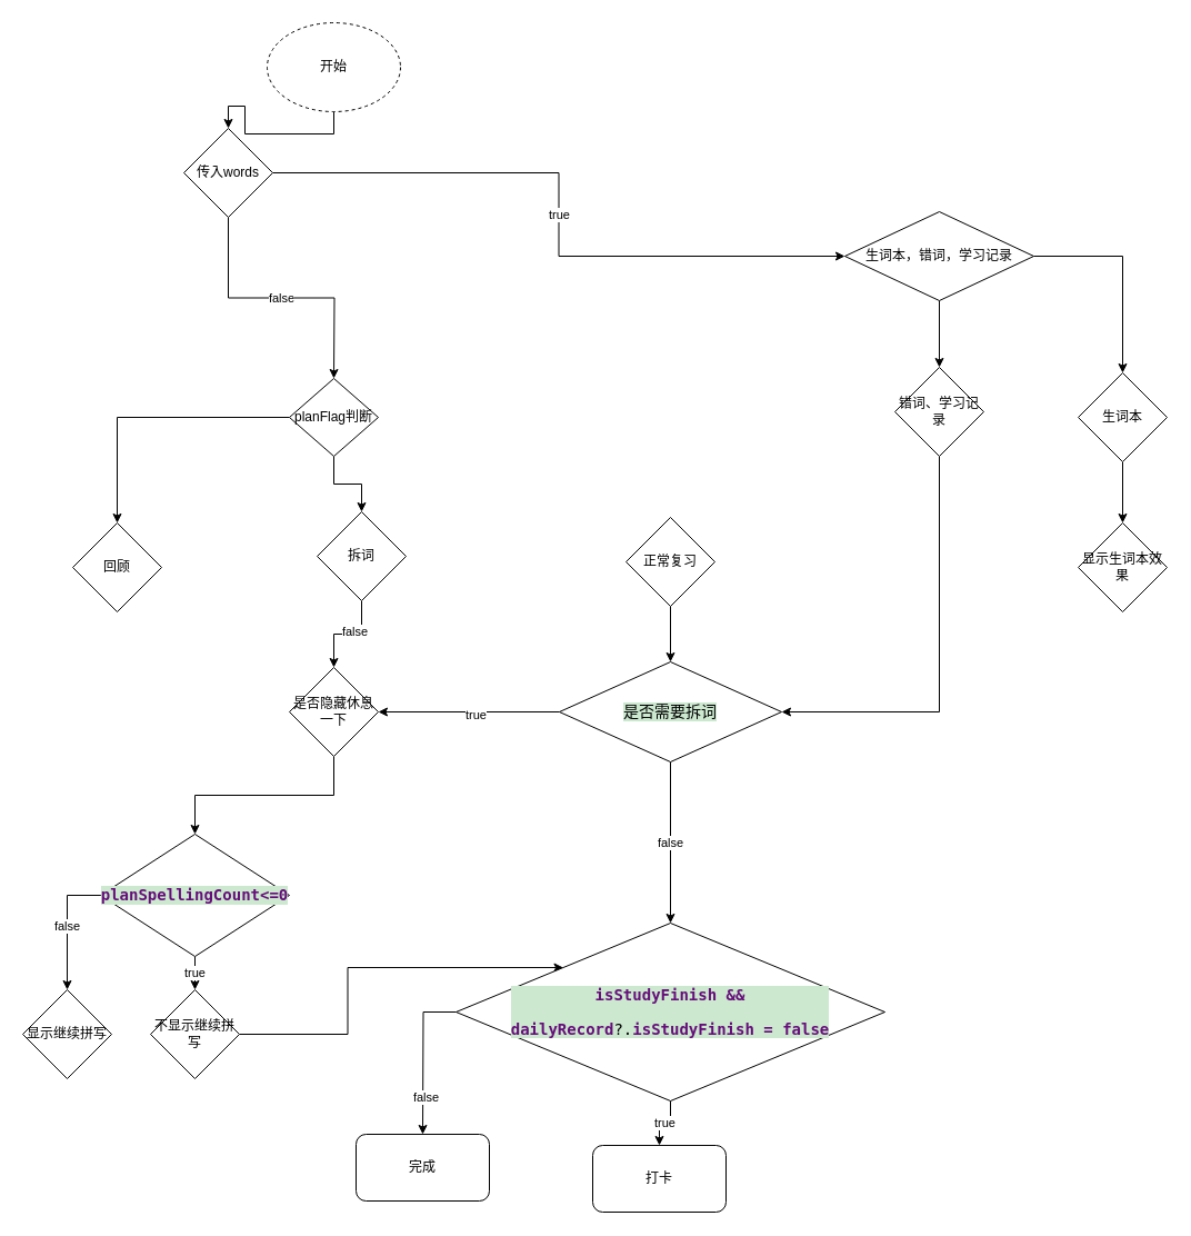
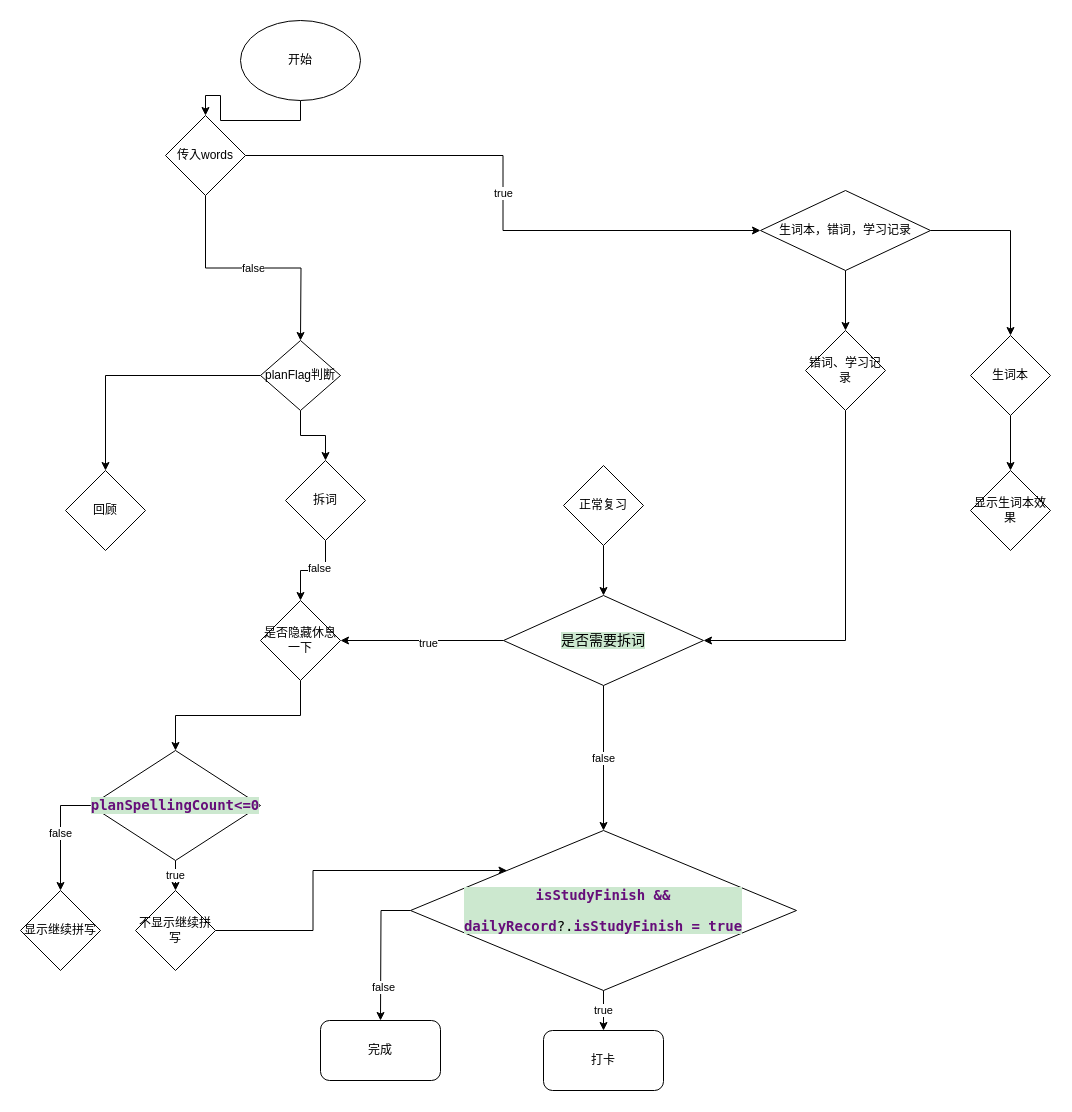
- <mxCell id="3" value="开始" style="ellipse;whiteSpace=wrap;html=1;dashed=1;" parent="1" vertex="1"><mxGeometry x="240" width="120" height="80" as="geometry" y="20" /></mxCell>
+ <mxCell id="3" value="开始" style="ellipse;whiteSpace=wrap;html=1;" parent="1" vertex="1"><mxGeometry x="240" width="120" height="80" as="geometry" y="20" /></mxCell>
- <mxCell id="29" value="&lt;pre style=&quot;background-color: rgb(204 , 232 , 207) ; font-family: &amp;#34;menlo&amp;#34; , monospace ; font-size: 10.5pt&quot;&gt;&lt;pre style=&quot;font-family: &amp;#34;menlo&amp;#34; , monospace ; font-size: 10.5pt&quot;&gt;&lt;span style=&quot;color: rgb(102 , 14 , 122) ; font-weight: bold&quot;&gt;isStudyFinish &amp;amp;&amp;amp;&lt;/span&gt;&lt;/pre&gt;&lt;pre style=&quot;font-family: &amp;#34;menlo&amp;#34; , monospace ; font-size: 10.5pt&quot;&gt;&lt;pre style=&quot;font-family: &amp;#34;menlo&amp;#34; , monospace ; font-size: 10.5pt&quot;&gt;&lt;span style=&quot;color: rgb(102 , 14 , 122) ; font-weight: bold&quot;&gt;dailyRecord&lt;/span&gt;?.&lt;span style=&quot;color: rgb(102 , 14 , 122) ; font-weight: bold&quot;&gt;isStudyFinish = false&lt;/span&gt;&lt;/pre&gt;&lt;/pre&gt;&lt;/pre&gt;" style="rhombus;whiteSpace=wrap;html=1;" parent="1" vertex="1"><mxGeometry x="410" y="830" width="386" height="160" as="geometry" /></mxCell>
+ <mxCell id="29" value="&lt;pre style=&quot;background-color: rgb(204 , 232 , 207) ; font-family: &amp;#34;menlo&amp;#34; , monospace ; font-size: 10.5pt&quot;&gt;&lt;pre style=&quot;font-family: &amp;#34;menlo&amp;#34; , monospace ; font-size: 10.5pt&quot;&gt;&lt;span style=&quot;color: rgb(102 , 14 , 122) ; font-weight: bold&quot;&gt;isStudyFinish &amp;amp;&amp;amp;&lt;/span&gt;&lt;/pre&gt;&lt;pre style=&quot;font-family: &amp;#34;menlo&amp;#34; , monospace ; font-size: 10.5pt&quot;&gt;&lt;pre style=&quot;font-family: &amp;#34;menlo&amp;#34; , monospace ; font-size: 10.5pt&quot;&gt;&lt;span style=&quot;color: rgb(102 , 14 , 122) ; font-weight: bold&quot;&gt;dailyRecord&lt;/span&gt;?.&lt;span style=&quot;color: rgb(102 , 14 , 122) ; font-weight: bold&quot;&gt;isStudyFinish = true&lt;/span&gt;&lt;/pre&gt;&lt;/pre&gt;&lt;/pre&gt;" style="rhombus;whiteSpace=wrap;html=1;" parent="1" vertex="1"><mxGeometry x="410" y="830" width="386" height="160" as="geometry" /></mxCell>
- <mxCell id="30" value="打卡" style="rounded=1;whiteSpace=wrap;html=1;" parent="1" vertex="1"><mxGeometry x="533" y="1030" width="120" height="60" as="geometry" /></mxCell>
+ <mxCell id="30" value="打卡" style="rounded=1;whiteSpace=wrap;html=1;" parent="1" vertex="1"><mxGeometry x="543" y="1030" width="120" height="60" as="geometry" /></mxCell>
